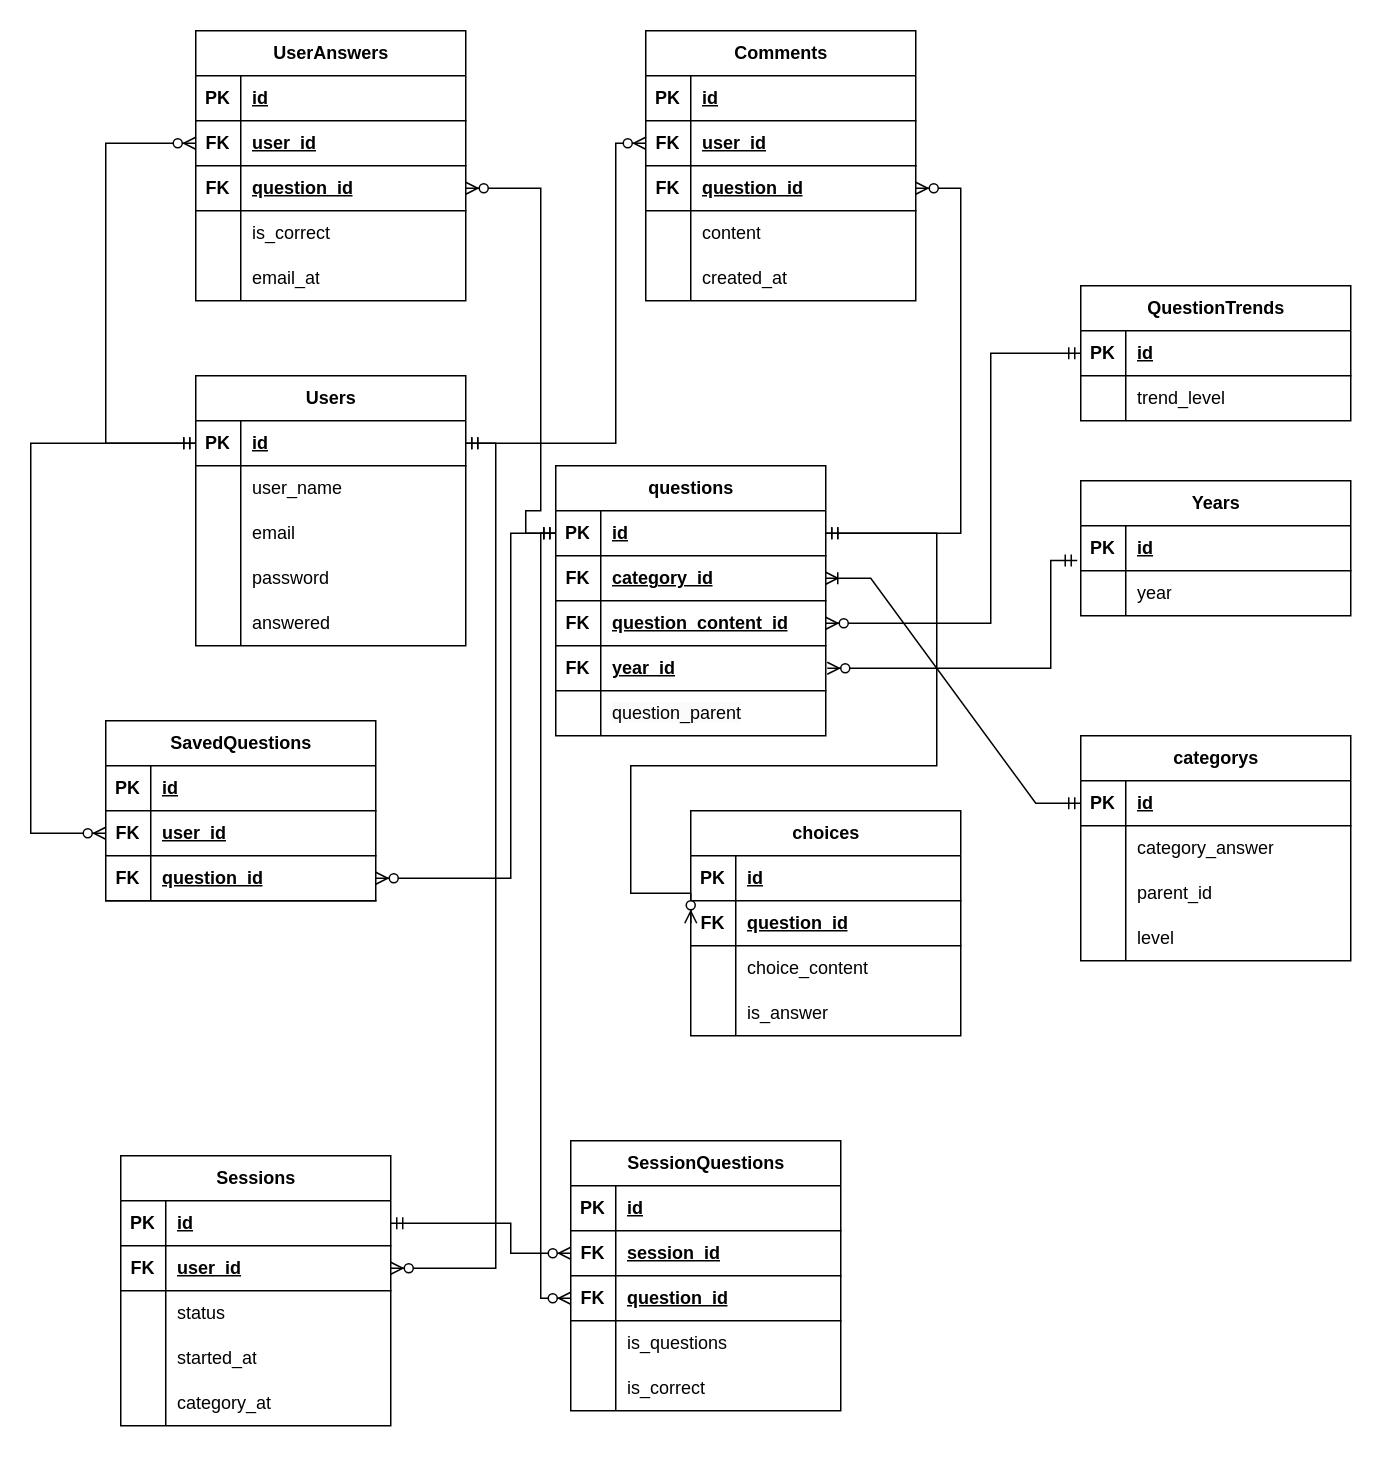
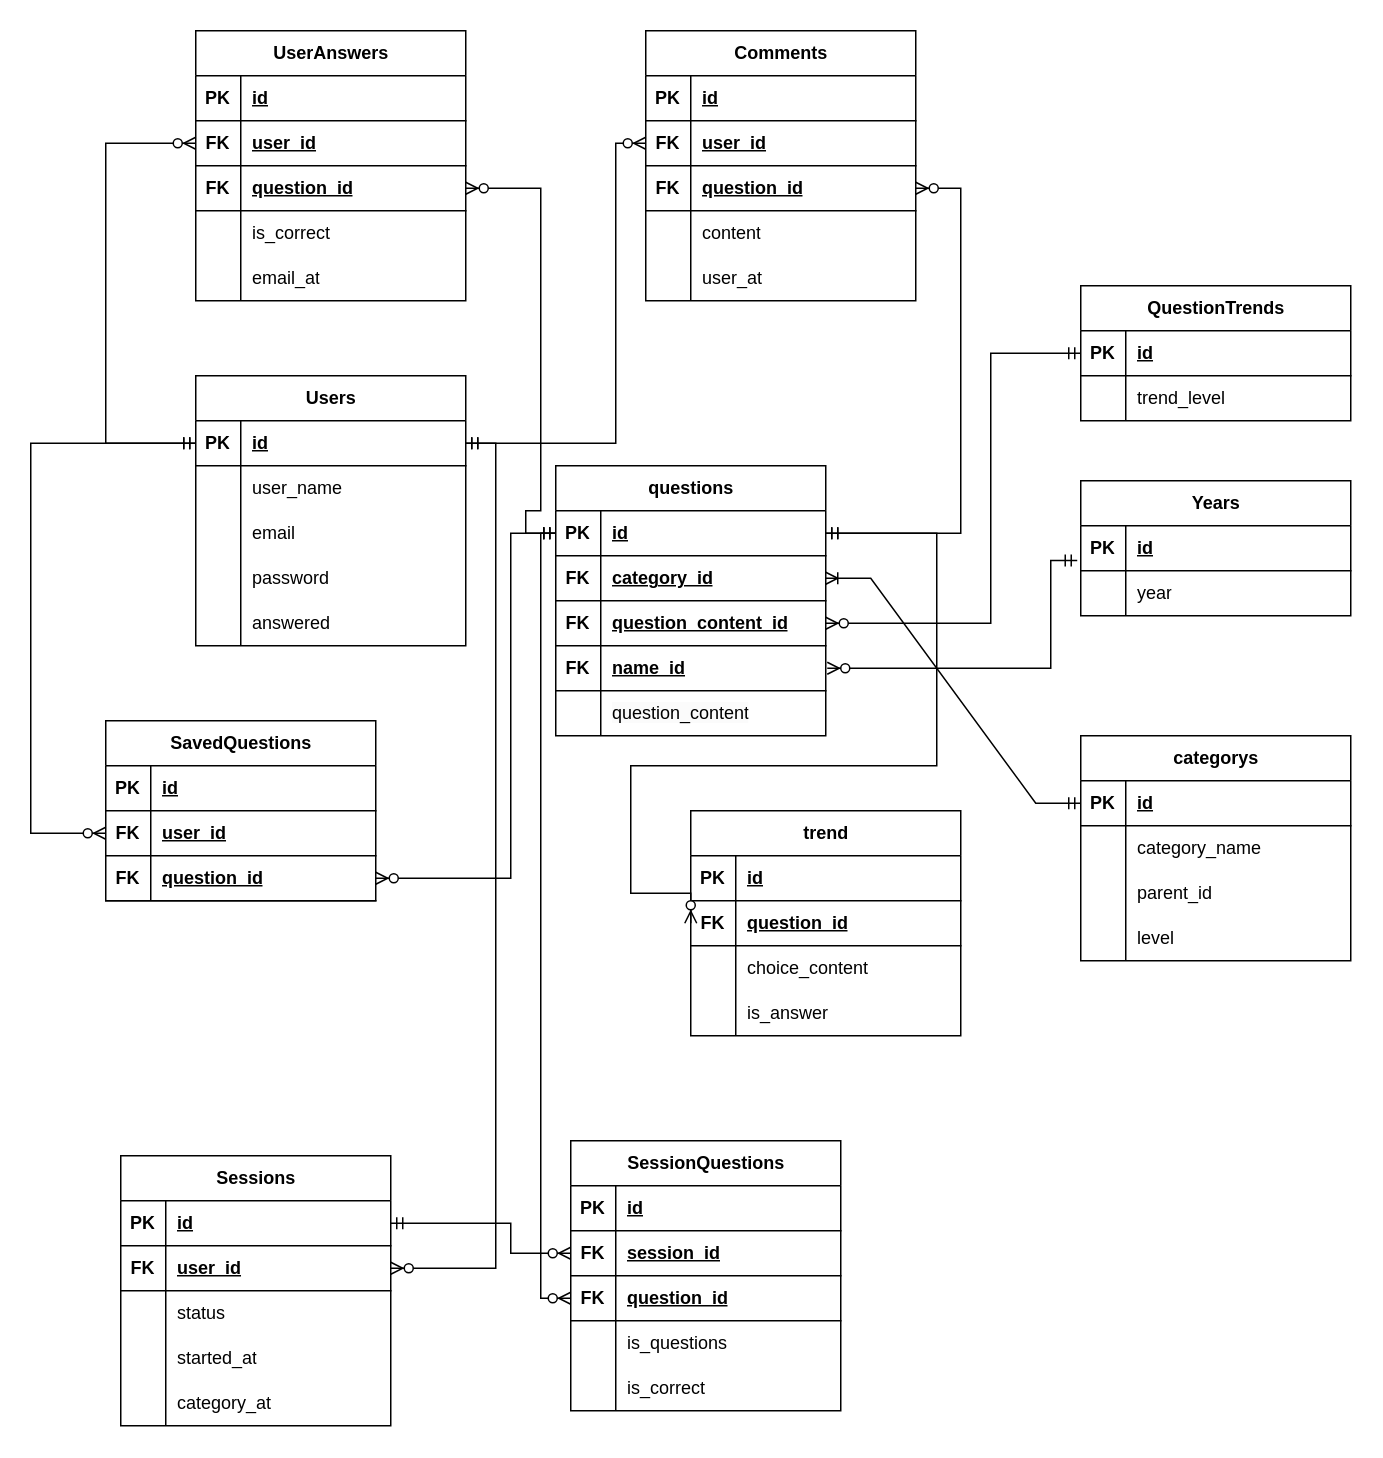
- <mxCell id="101" value="created_at" style="shape=partialRectangle;connectable=0;fillColor=none;top=0;left=0;bottom=0;right=0;align=left;spacingLeft=6;overflow=hidden;whiteSpace=wrap;html=1;" vertex="1" parent="99"><mxGeometry x="30" width="150" height="30" as="geometry"><mxRectangle width="150" height="30" as="alternateBounds" /></mxGeometry></mxCell>
+ <mxCell id="101" value="user_at" style="shape=partialRectangle;connectable=0;fillColor=none;top=0;left=0;bottom=0;right=0;align=left;spacingLeft=6;overflow=hidden;whiteSpace=wrap;html=1;" vertex="1" parent="99"><mxGeometry x="30" width="150" height="30" as="geometry"><mxRectangle width="150" height="30" as="alternateBounds" /></mxGeometry></mxCell>
- <mxCell id="30" value="year_id" style="shape=partialRectangle;connectable=0;fillColor=none;top=0;left=0;bottom=0;right=0;align=left;spacingLeft=6;fontStyle=5;overflow=hidden;whiteSpace=wrap;html=1;" vertex="1" parent="28"><mxGeometry x="30" width="150" height="30" as="geometry"><mxRectangle width="150" height="30" as="alternateBounds" /></mxGeometry></mxCell>
+ <mxCell id="30" value="name_id" style="shape=partialRectangle;connectable=0;fillColor=none;top=0;left=0;bottom=0;right=0;align=left;spacingLeft=6;fontStyle=5;overflow=hidden;whiteSpace=wrap;html=1;" vertex="1" parent="28"><mxGeometry x="30" width="150" height="30" as="geometry"><mxRectangle width="150" height="30" as="alternateBounds" /></mxGeometry></mxCell>
- <mxCell id="33" value="&lt;meta charset=&quot;utf-8&quot;&gt;&lt;span style=&quot;color: rgb(0, 0, 0); font-family: Helvetica; font-size: 12px; font-style: normal; font-variant-ligatures: normal; font-variant-caps: normal; font-weight: 400; letter-spacing: normal; orphans: 2; text-align: left; text-indent: 0px; text-transform: none; widows: 2; word-spacing: 0px; -webkit-text-stroke-width: 0px; background-color: rgb(251, 251, 251); text-decoration-thickness: initial; text-decoration-style: initial; text-decoration-color: initial; float: none; display: inline !important;&quot;&gt;question_parent&lt;/span&gt;" style="shape=partialRectangle;connectable=0;fillColor=none;top=0;left=0;bottom=0;right=0;align=left;spacingLeft=6;overflow=hidden;whiteSpace=wrap;html=1;" vertex="1" parent="31"><mxGeometry x="30" width="150" height="30" as="geometry"><mxRectangle width="150" height="30" as="alternateBounds" /></mxGeometry></mxCell>
+ <mxCell id="33" value="&lt;meta charset=&quot;utf-8&quot;&gt;&lt;span style=&quot;color: rgb(0, 0, 0); font-family: Helvetica; font-size: 12px; font-style: normal; font-variant-ligatures: normal; font-variant-caps: normal; font-weight: 400; letter-spacing: normal; orphans: 2; text-align: left; text-indent: 0px; text-transform: none; widows: 2; word-spacing: 0px; -webkit-text-stroke-width: 0px; background-color: rgb(251, 251, 251); text-decoration-thickness: initial; text-decoration-style: initial; text-decoration-color: initial; float: none; display: inline !important;&quot;&gt;question_content&lt;/span&gt;" style="shape=partialRectangle;connectable=0;fillColor=none;top=0;left=0;bottom=0;right=0;align=left;spacingLeft=6;overflow=hidden;whiteSpace=wrap;html=1;" vertex="1" parent="31"><mxGeometry x="30" width="150" height="30" as="geometry"><mxRectangle width="150" height="30" as="alternateBounds" /></mxGeometry></mxCell>
- <mxCell id="34" value="choices" style="shape=table;startSize=30;container=1;collapsible=1;childLayout=tableLayout;fixedRows=1;rowLines=0;fontStyle=1;align=center;resizeLast=1;html=1;" vertex="1" parent="1"><mxGeometry x="460" y="540" width="180" height="150" as="geometry"><mxRectangle x="190" y="-130" width="100" height="30" as="alternateBounds" /></mxGeometry></mxCell>
+ <mxCell id="34" value="trend" style="shape=table;startSize=30;container=1;collapsible=1;childLayout=tableLayout;fixedRows=1;rowLines=0;fontStyle=1;align=center;resizeLast=1;html=1;" vertex="1" parent="1"><mxGeometry x="460" y="540" width="180" height="150" as="geometry"><mxRectangle x="190" y="-130" width="100" height="30" as="alternateBounds" /></mxGeometry></mxCell>
- <mxCell id="53" value="category_answer" style="shape=partialRectangle;connectable=0;fillColor=none;top=0;left=0;bottom=0;right=0;align=left;spacingLeft=6;overflow=hidden;whiteSpace=wrap;html=1;" vertex="1" parent="51"><mxGeometry x="30" width="150" height="30" as="geometry"><mxRectangle width="150" height="30" as="alternateBounds" /></mxGeometry></mxCell>
+ <mxCell id="53" value="category_name" style="shape=partialRectangle;connectable=0;fillColor=none;top=0;left=0;bottom=0;right=0;align=left;spacingLeft=6;overflow=hidden;whiteSpace=wrap;html=1;" vertex="1" parent="51"><mxGeometry x="30" width="150" height="30" as="geometry"><mxRectangle width="150" height="30" as="alternateBounds" /></mxGeometry></mxCell>
